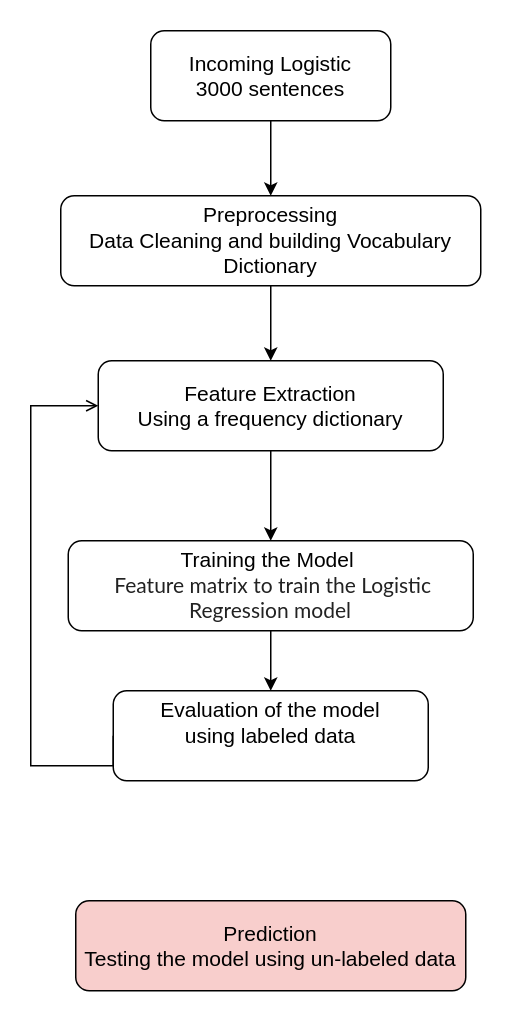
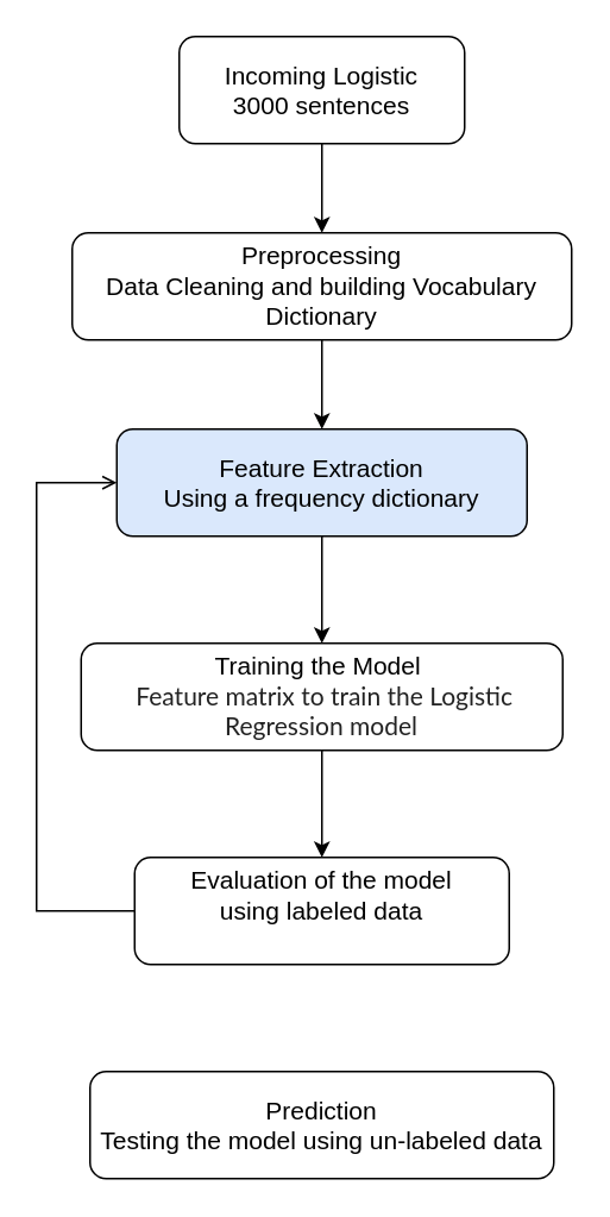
- <mxCell id="7" value="&lt;font style=&quot;font-size: 14px;&quot;&gt;Feature Extraction&lt;br&gt;Using a frequency dictionary&lt;/font&gt;" style="whiteSpace=wrap;html=1;rounded=1;" vertex="1" parent="1"><mxGeometry x="65" y="240" width="230" height="60" as="geometry" /></mxCell>
+ <mxCell id="7" value="&lt;font style=&quot;font-size: 14px;&quot;&gt;Feature Extraction&lt;br&gt;Using a frequency dictionary&lt;/font&gt;" style="whiteSpace=wrap;html=1;rounded=1;fillColor=#dae8fc;" vertex="1" parent="1"><mxGeometry x="65" y="240" width="230" height="60" as="geometry" /></mxCell>
- <mxCell id="11" value="&lt;font style=&quot;font-size: 14px;&quot;&gt;Evaluation of the model&lt;br&gt;using labeled data&lt;br&gt;&lt;br&gt;&lt;/font&gt;" style="whiteSpace=wrap;html=1;rounded=1;" vertex="1" parent="1"><mxGeometry x="75" y="460" width="210" height="60" as="geometry" /></mxCell>
+ <mxCell id="11" value="&lt;font style=&quot;font-size: 14px;&quot;&gt;Evaluation of the model&lt;br&gt;using labeled data&lt;br&gt;&lt;br&gt;&lt;/font&gt;" style="whiteSpace=wrap;html=1;rounded=1;" vertex="1" parent="1"><mxGeometry x="75" y="480" width="210" height="60" as="geometry" /></mxCell>
- <mxCell id="12" value="&lt;font style=&quot;font-size: 14px;&quot;&gt;Prediction &lt;br&gt;Testing the model using un-labeled data&lt;/font&gt;" style="rounded=1;whiteSpace=wrap;html=1;fillColor=#f8cecc;" vertex="1" parent="1"><mxGeometry x="50" y="600" width="260" height="60" as="geometry" /></mxCell>
+ <mxCell id="12" value="&lt;font style=&quot;font-size: 14px;&quot;&gt;Prediction &lt;br&gt;Testing the model using un-labeled data&lt;/font&gt;" style="rounded=1;whiteSpace=wrap;html=1;" vertex="1" parent="1"><mxGeometry x="50" y="600" width="260" height="60" as="geometry" /></mxCell>
